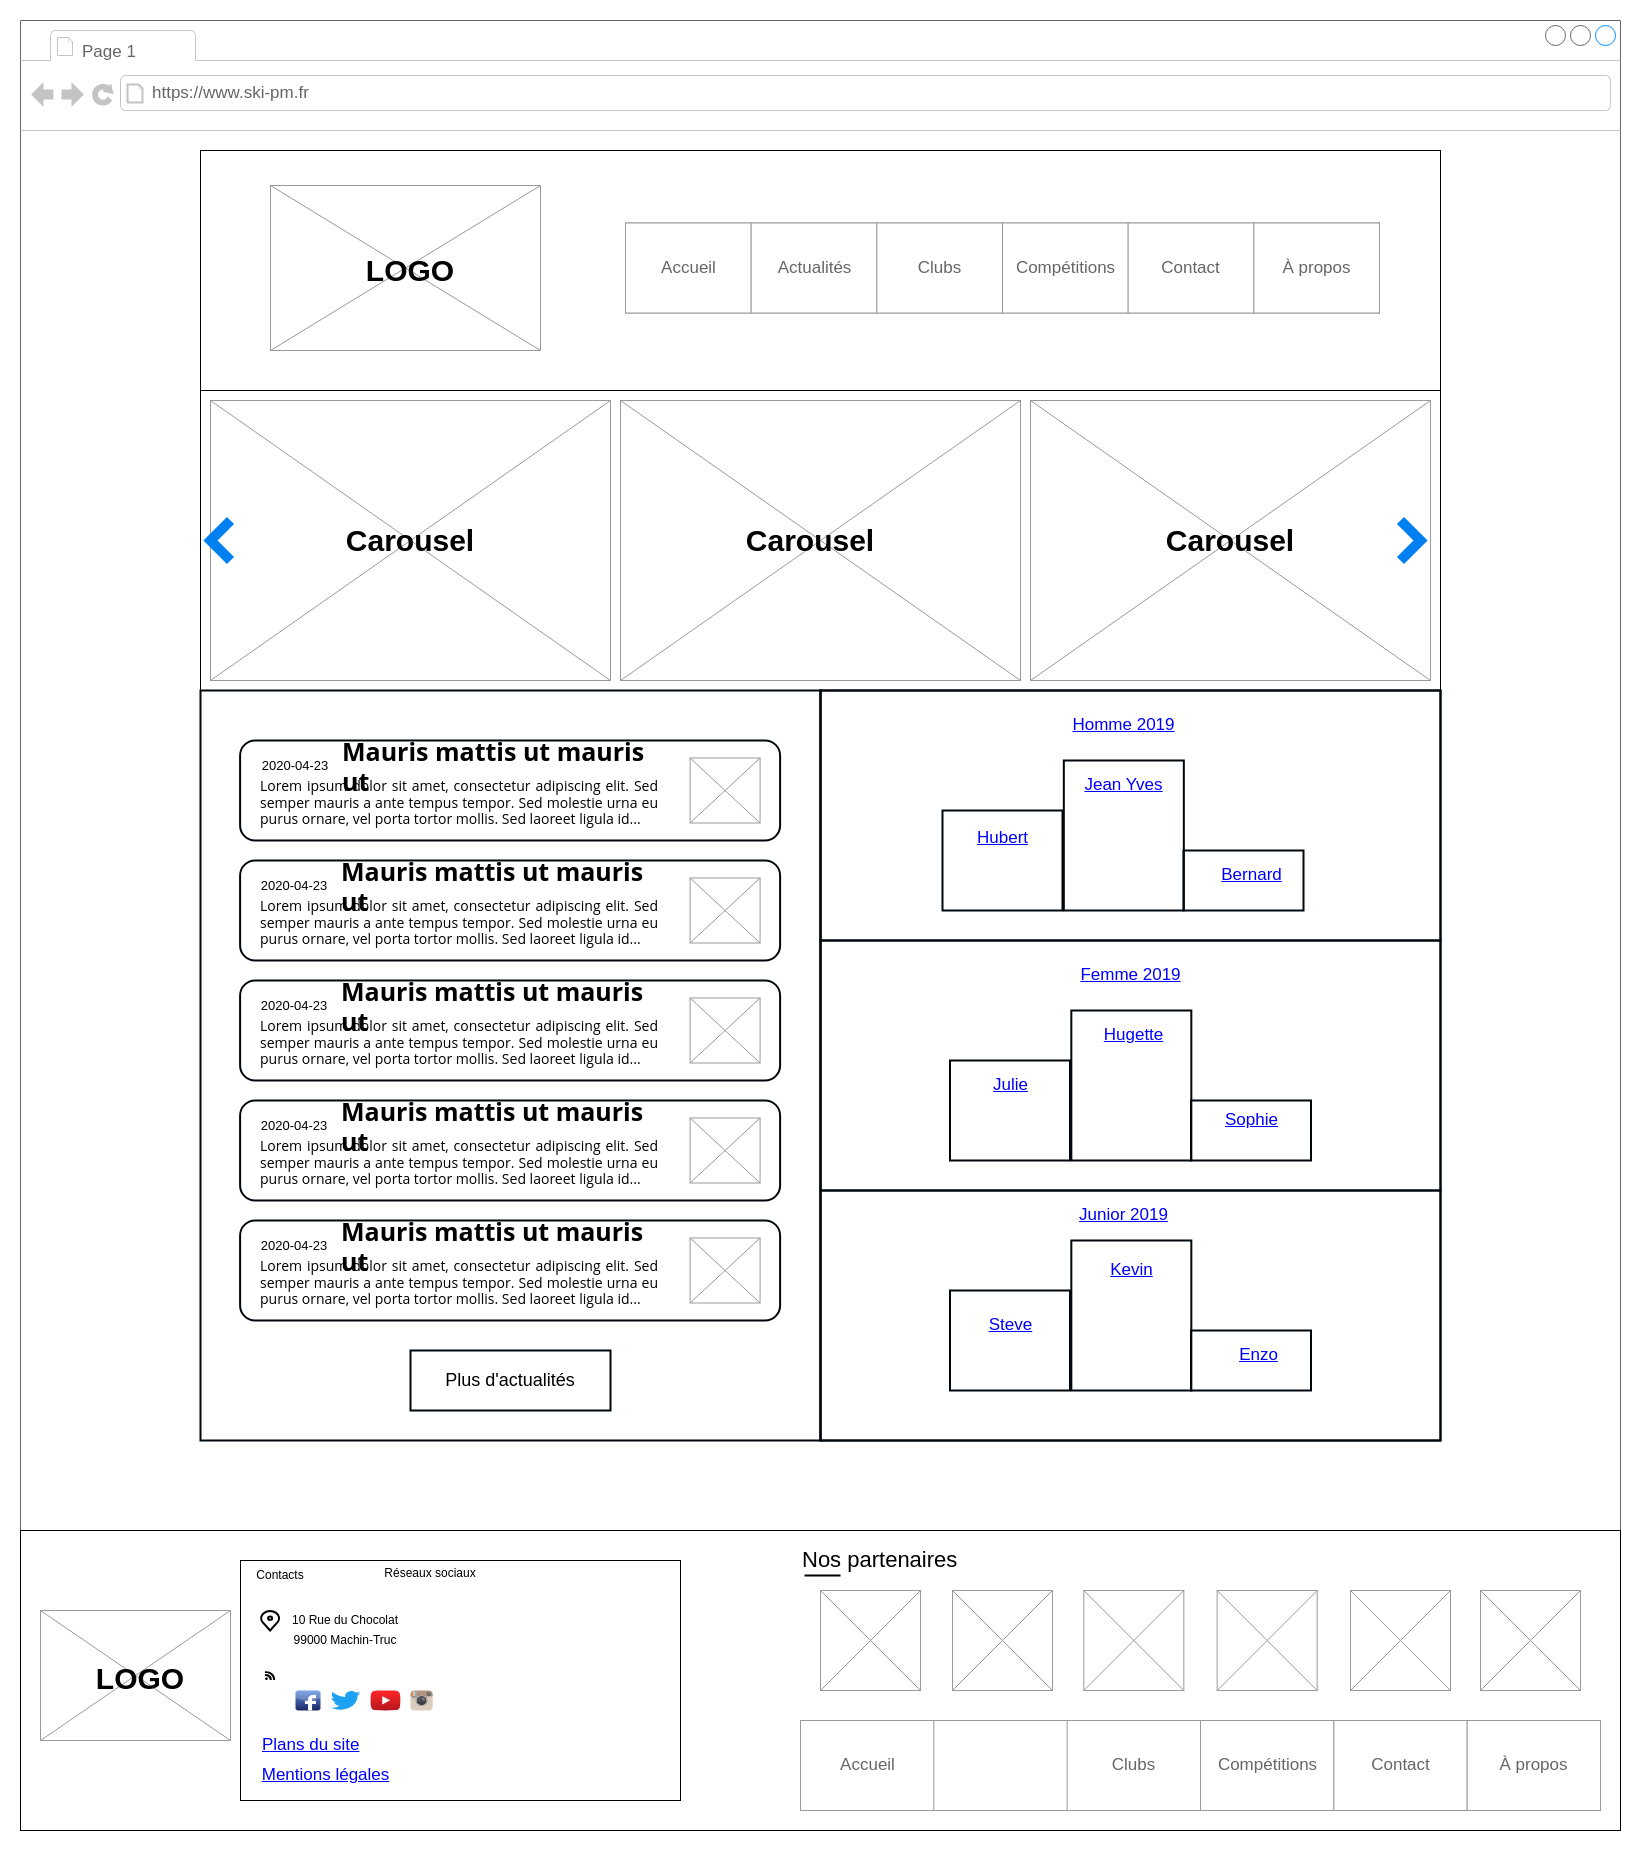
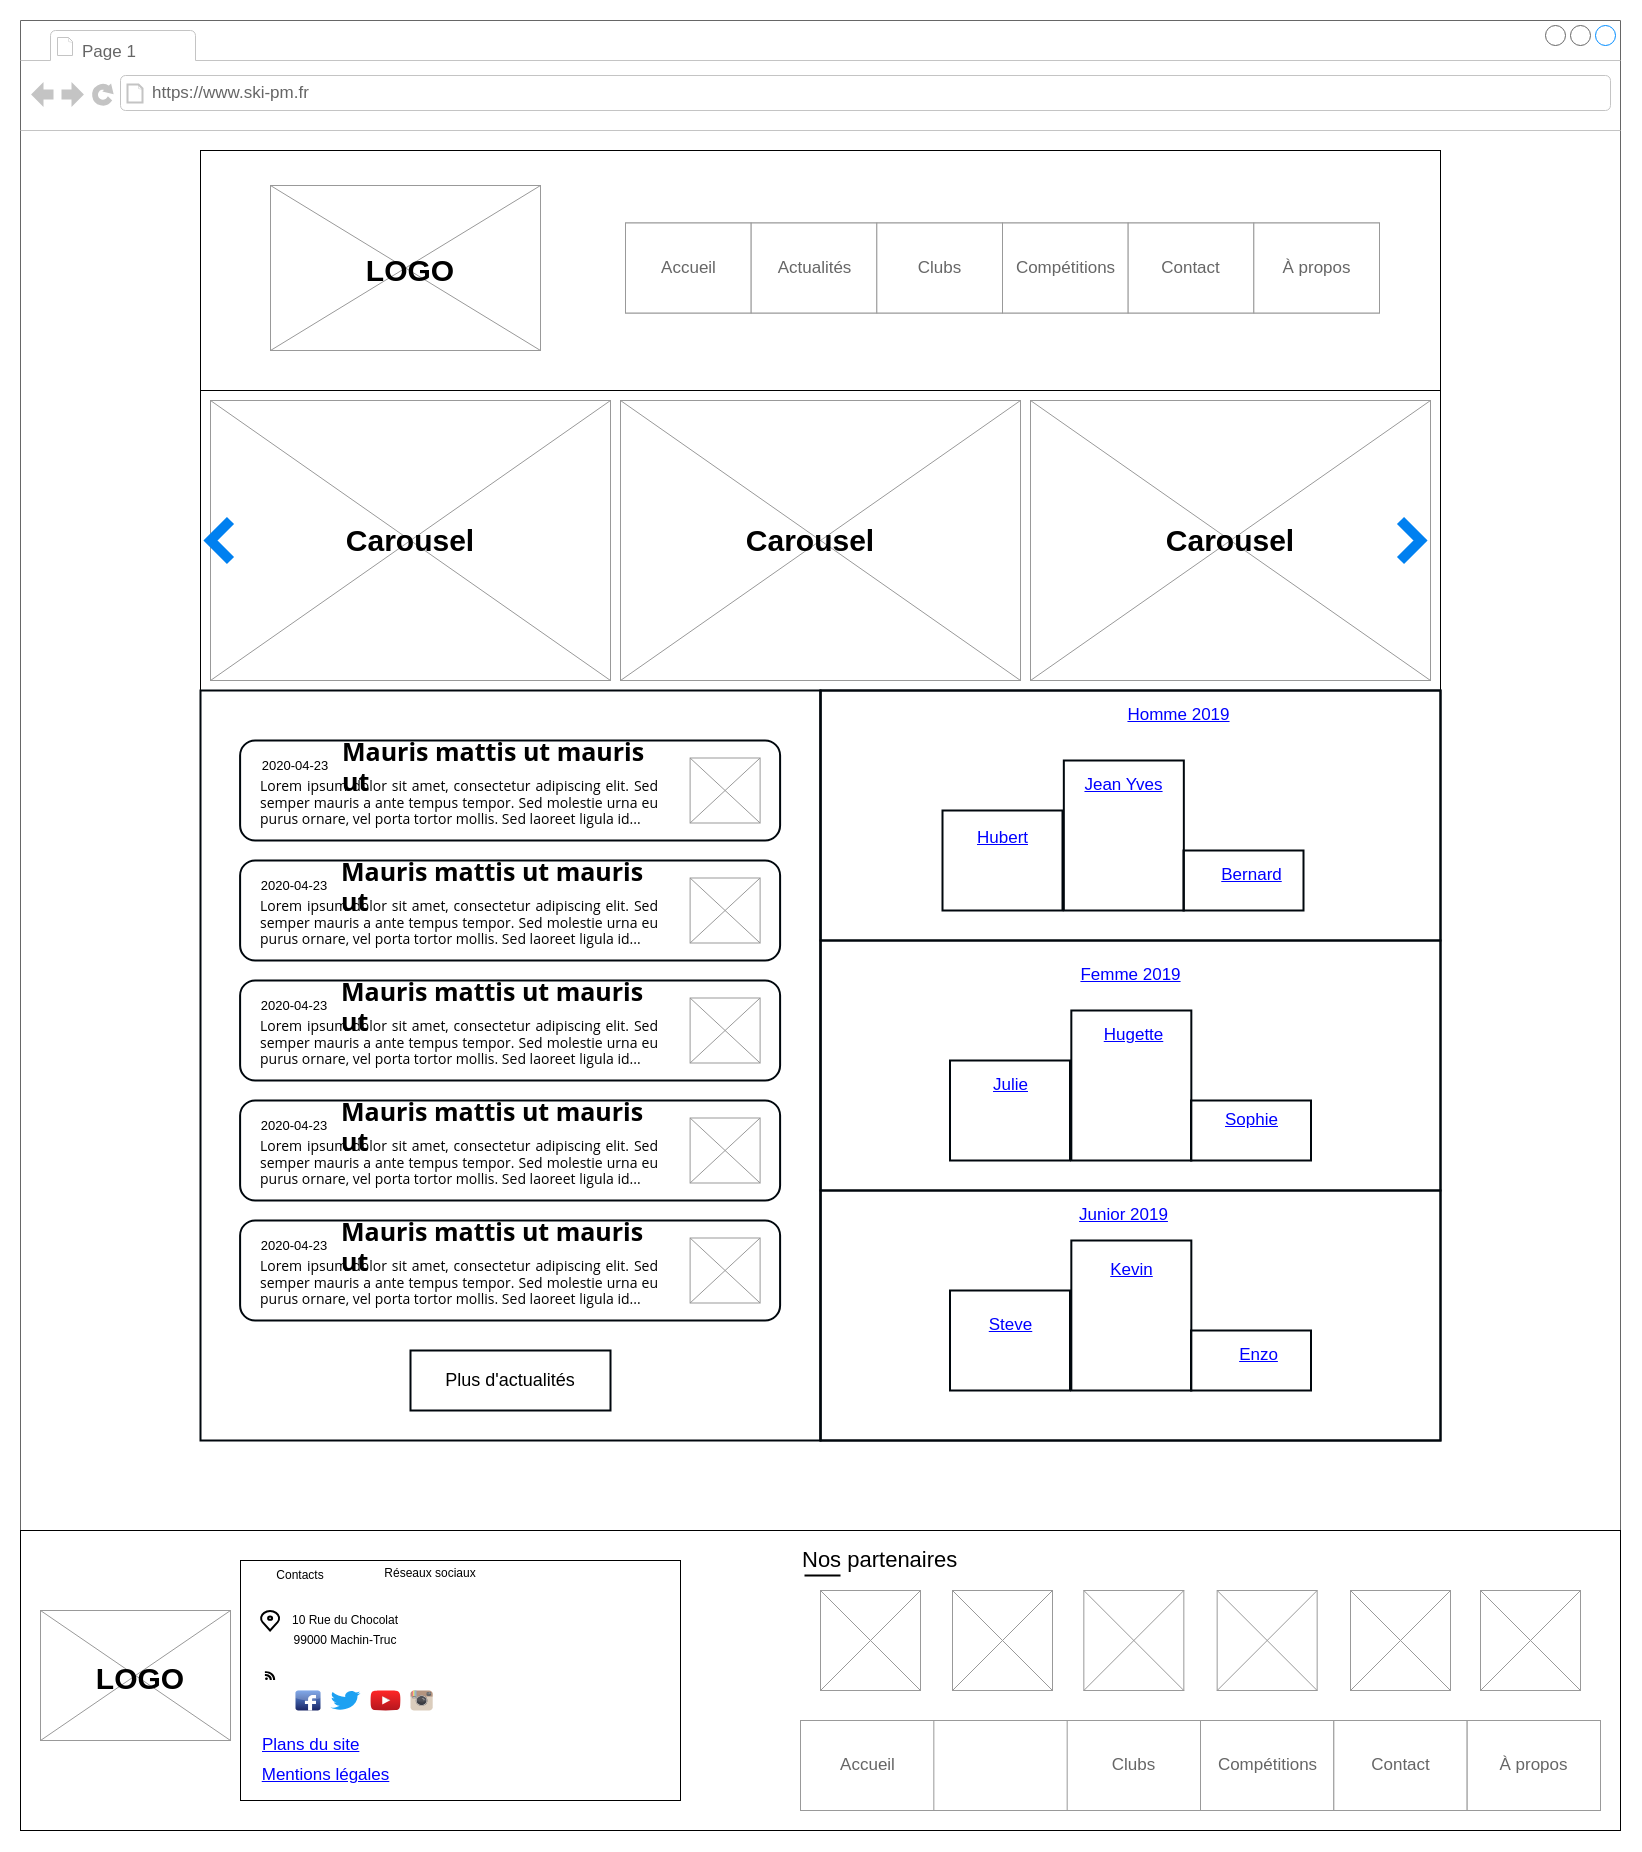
- <mxCell id="96" value="Homme 2019" style="shape=rectangle;strokeColor=none;fillColor=none;linkText=;fontSize=17;fontColor=#0000ff;fontStyle=4;html=1;align=center;" vertex="1" parent="2"><mxGeometry x="1028" y="690" width="150" height="30" as="geometry" /></mxCell>
+ <mxCell id="96" value="Homme 2019" style="shape=rectangle;strokeColor=none;fillColor=none;linkText=;fontSize=17;fontColor=#0000ff;fontStyle=4;html=1;align=center;" vertex="1" parent="2"><mxGeometry x="1083" y="680" width="150" height="30" as="geometry" /></mxCell>
- <mxCell id="25" value="Contacts" style="text;html=1;strokeColor=none;fillColor=none;align=center;verticalAlign=middle;whiteSpace=wrap;rounded=0;" vertex="1" parent="2"><mxGeometry x="230" y="1545" width="60" height="20" as="geometry" /></mxCell>
+ <mxCell id="25" value="Contacts" style="text;html=1;strokeColor=none;fillColor=none;align=center;verticalAlign=middle;whiteSpace=wrap;rounded=0;" vertex="1" parent="2"><mxGeometry x="250" y="1545" width="60" height="20" as="geometry" /></mxCell>
